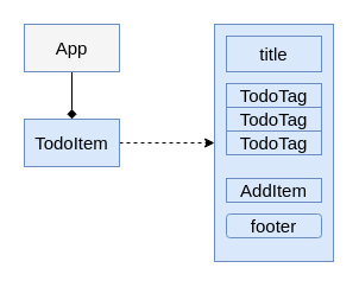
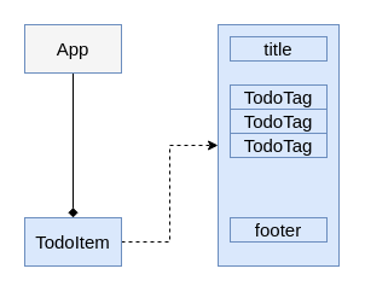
- <mxCell id="7" value="title" style="rounded=0;whiteSpace=wrap;html=1;fontSize=15;strokeColor=#6c8ebf;fillColor=#dae8fc;" vertex="1" parent="1"><mxGeometry x="190" y="30" width="80" height="30" as="geometry" /></mxCell>
+ <mxCell id="7" value="title" style="rounded=0;whiteSpace=wrap;html=1;fontSize=15;strokeColor=#6c8ebf;fillColor=#dae8fc;" vertex="1" parent="1"><mxGeometry x="190" y="30" width="80" height="20" as="geometry" /></mxCell>
- <mxCell id="3" value="TodoItem" style="rounded=0;whiteSpace=wrap;html=1;fontSize=15;strokeColor=#6c8ebf;fillColor=#dae8fc;" vertex="1" parent="1"><mxGeometry x="20" y="100" width="80" height="40" as="geometry" /></mxCell>
+ <mxCell id="3" value="TodoItem" style="rounded=0;whiteSpace=wrap;html=1;fontSize=15;strokeColor=#6c8ebf;fillColor=#dae8fc;" vertex="1" parent="1"><mxGeometry x="20" y="180" width="80" height="40" as="geometry" /></mxCell>
- <mxCell id="11" value="AddItem" style="rounded=0;whiteSpace=wrap;html=1;fontSize=15;strokeColor=#6c8ebf;fillColor=#dae8fc;" vertex="1" parent="1"><mxGeometry x="190" y="150" width="80" height="20" as="geometry" /></mxCell>
- <mxCell id="12" value="footer" style="whiteSpace=wrap;html=1;fontSize=15;strokeColor=#6c8ebf;fillColor=#dae8fc;rounded=1;" vertex="1" parent="1"><mxGeometry x="190" y="180" width="80" height="20" as="geometry" /></mxCell>
+ <mxCell id="12" value="footer" style="rounded=0;whiteSpace=wrap;html=1;fontSize=15;strokeColor=#6c8ebf;fillColor=#dae8fc;" vertex="1" parent="1"><mxGeometry x="190" y="180" width="80" height="20" as="geometry" /></mxCell>
